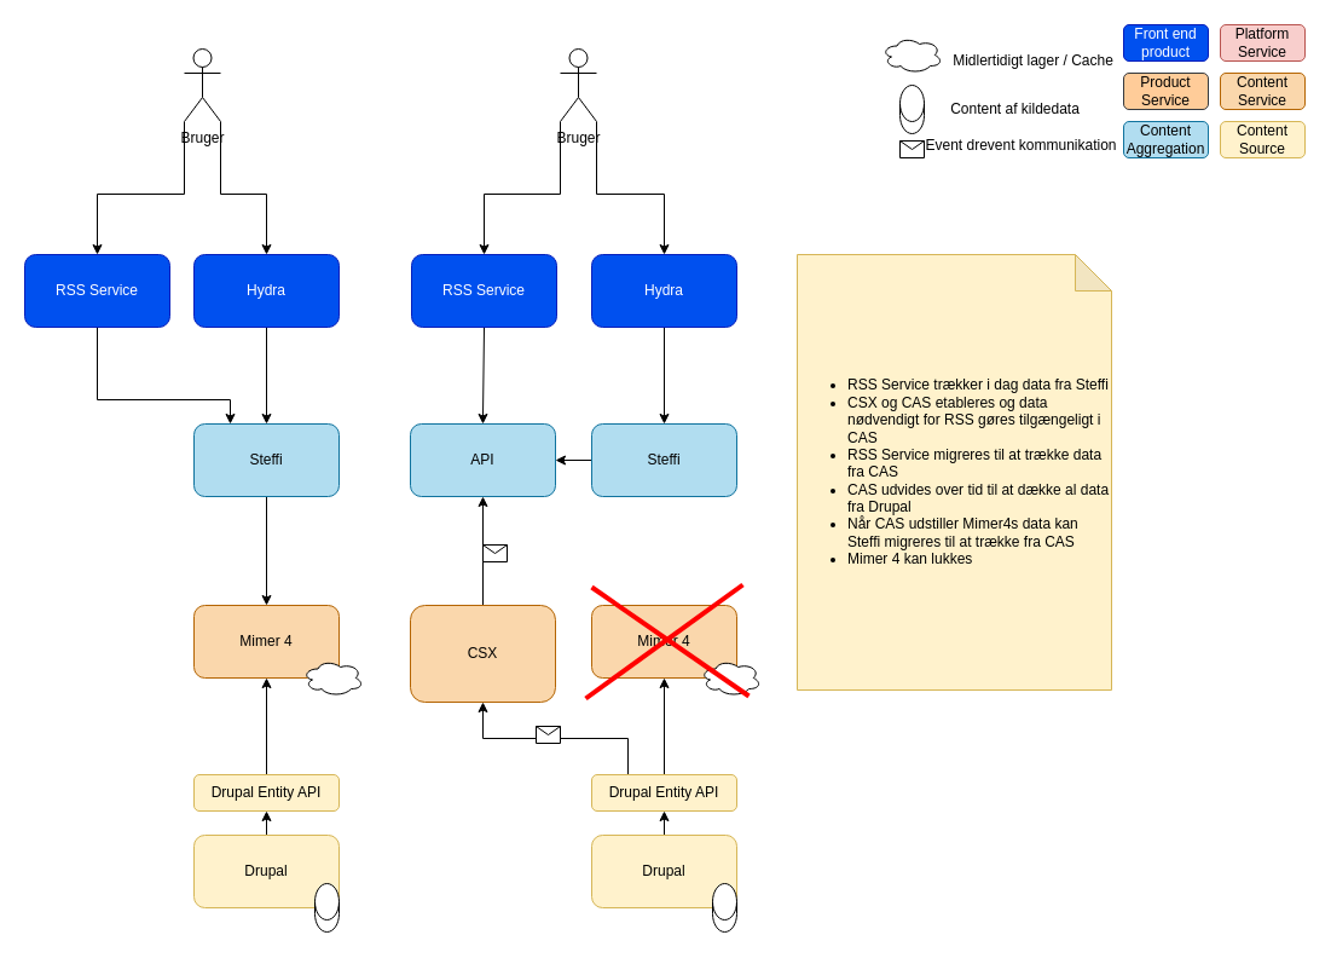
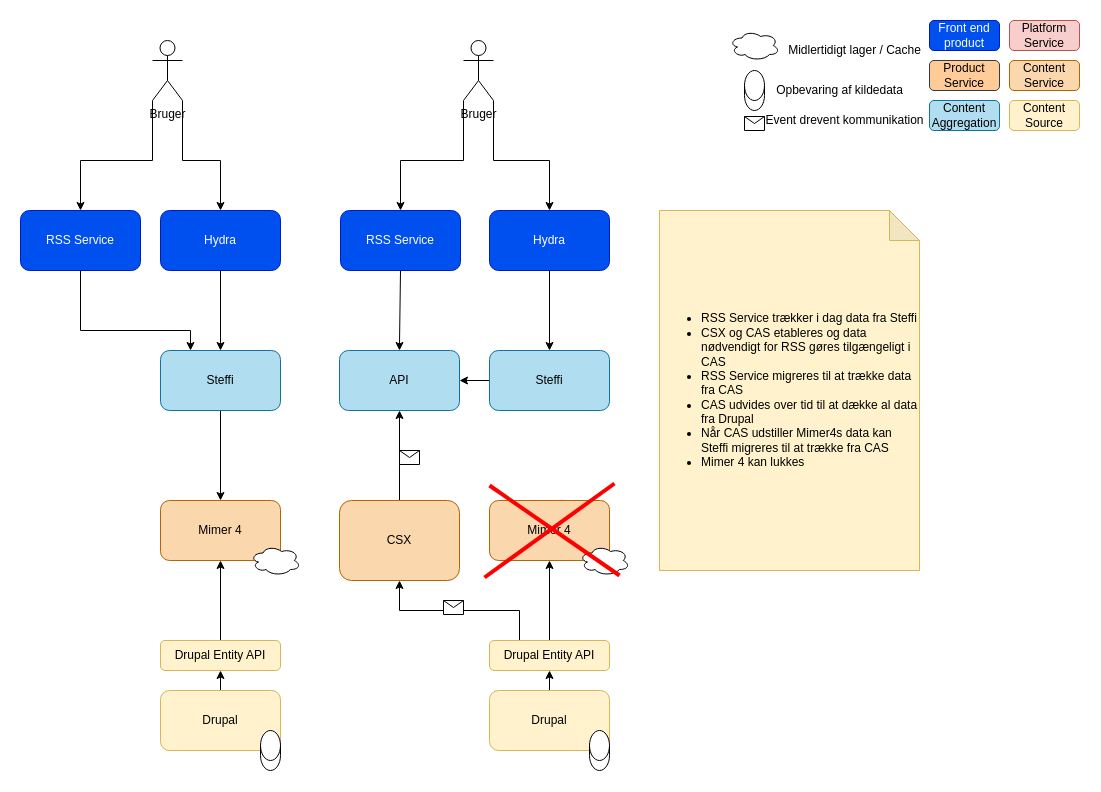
- <mxCell id="20" value="Content af kildedata" style="text;html=1;align=center;verticalAlign=middle;resizable=0;points=[];autosize=1;strokeColor=none;fillColor=none;fontColor=default;" vertex="1" parent="1"><mxGeometry x="769" y="80" width="140" height="20" as="geometry" /></mxCell>
+ <mxCell id="20" value="Opbevaring af kildedata" style="text;html=1;align=center;verticalAlign=middle;resizable=0;points=[];autosize=1;strokeColor=none;fillColor=none;fontColor=default;" vertex="1" parent="1"><mxGeometry x="769" y="80" width="140" height="20" as="geometry" /></mxCell>
